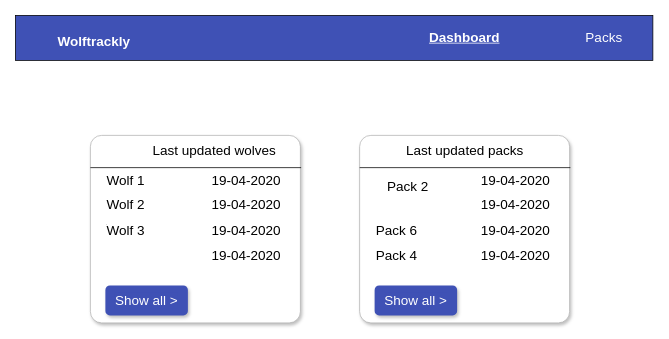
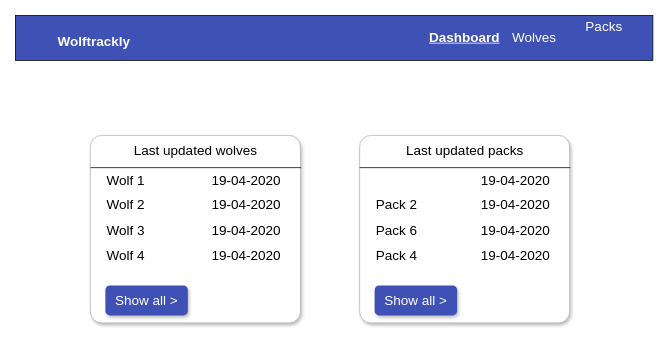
+ <mxCell id="4" value="Wolves" style="text;html=1;strokeColor=none;fillColor=none;align=center;verticalAlign=middle;whiteSpace=wrap;rounded=0;fontSize=18;fontColor=#FFFFFF;" vertex="1" parent="1"><mxGeometry x="672" y="40" width="80" height="20" as="geometry" /></mxCell>
- <mxCell id="5" value="Packs" style="text;html=1;strokeColor=none;fillColor=none;align=center;verticalAlign=middle;whiteSpace=wrap;rounded=0;fontSize=18;fontColor=#FFFFFF;" vertex="1" parent="1"><mxGeometry x="760" y="40" width="90" height="20" as="geometry" /></mxCell>
+ <mxCell id="5" value="Packs" style="text;html=1;strokeColor=none;fillColor=none;align=center;verticalAlign=middle;whiteSpace=wrap;rounded=0;fontSize=18;fontColor=#FFFFFF;" vertex="1" parent="1"><mxGeometry x="760" y="25" width="90" height="20" as="geometry" /></mxCell>
- <mxCell id="7" value="Last updated wolves" style="text;html=1;strokeColor=none;fillColor=none;align=center;verticalAlign=middle;whiteSpace=wrap;rounded=0;shadow=1;labelBackgroundColor=#ffffff;fontSize=18;" vertex="1" parent="1"><mxGeometry x="197.5" y="190" width="175" height="20" as="geometry" /></mxCell>
+ <mxCell id="7" value="Last updated wolves" style="text;html=1;strokeColor=none;fillColor=none;align=center;verticalAlign=middle;whiteSpace=wrap;rounded=0;shadow=1;labelBackgroundColor=#ffffff;fontSize=18;" vertex="1" parent="1"><mxGeometry x="172.5" y="190" width="175" height="20" as="geometry" /></mxCell>
- <mxCell id="22" value="Pack 2" style="text;html=1;strokeColor=none;fillColor=none;align=left;verticalAlign=middle;whiteSpace=wrap;rounded=0;shadow=1;labelBackgroundColor=#ffffff;fontSize=18;fontColor=#000000;" vertex="1" parent="1"><mxGeometry x="514" y="238" width="80" height="20" as="geometry" /></mxCell>
+ <mxCell id="22" value="Pack 2" style="text;html=1;strokeColor=none;fillColor=none;align=left;verticalAlign=middle;whiteSpace=wrap;rounded=0;shadow=1;labelBackgroundColor=#ffffff;fontSize=18;fontColor=#000000;" vertex="1" parent="1"><mxGeometry x="499" y="263" width="80" height="20" as="geometry" /></mxCell>
+ <mxCell id="15" value="Wolf 4" style="text;html=1;strokeColor=none;fillColor=none;align=left;verticalAlign=middle;whiteSpace=wrap;rounded=0;shadow=1;labelBackgroundColor=#ffffff;fontSize=18;fontColor=#000000;" vertex="1" parent="1"><mxGeometry x="140" y="330" width="80" height="20" as="geometry" /></mxCell>
